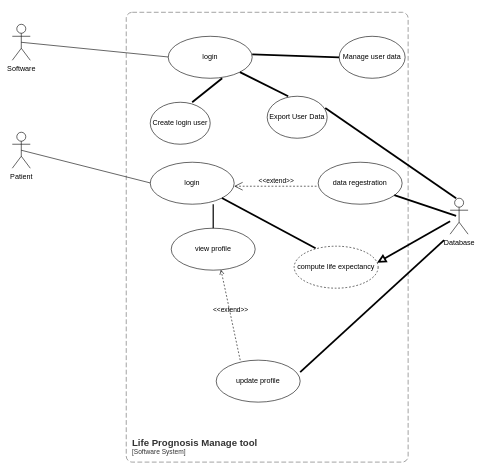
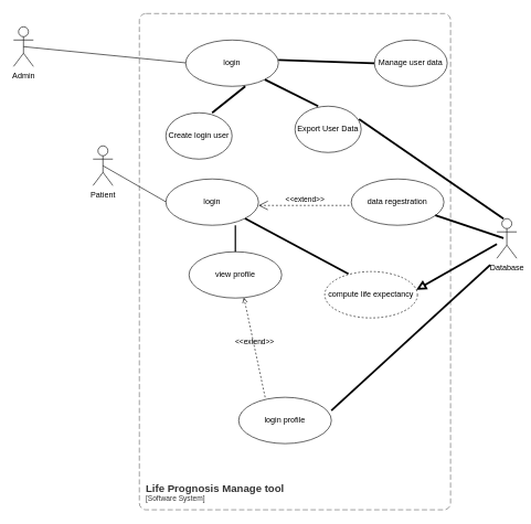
- <mxCell id="4" value="Software" style="shape=umlActor;verticalLabelPosition=bottom;verticalAlign=top;html=1;" vertex="1" parent="1"><mxGeometry x="20" y="40" width="30" height="60" as="geometry" /></mxCell>
+ <mxCell id="4" value="Admin" style="shape=umlActor;verticalLabelPosition=bottom;verticalAlign=top;html=1;" vertex="1" parent="1"><mxGeometry x="20" y="40" width="30" height="60" as="geometry" /></mxCell>
- <mxCell id="2" value="Patient" style="shape=umlActor;verticalLabelPosition=bottom;verticalAlign=top;html=1;" vertex="1" parent="1"><mxGeometry x="20" y="220" width="30" height="60" as="geometry" /></mxCell>
+ <mxCell id="2" value="Patient" style="shape=umlActor;verticalLabelPosition=bottom;verticalAlign=top;html=1;" vertex="1" parent="1"><mxGeometry x="140" y="220" width="30" height="60" as="geometry" /></mxCell>
- <mxCell id="14" value="update profile" style="ellipse;whiteSpace=wrap;html=1;" vertex="1" parent="1"><mxGeometry x="360" y="600" width="140" height="70" as="geometry" /></mxCell>
+ <mxCell id="14" value="login profile" style="ellipse;whiteSpace=wrap;html=1;" vertex="1" parent="1"><mxGeometry x="360" y="600" width="140" height="70" as="geometry" /></mxCell>
